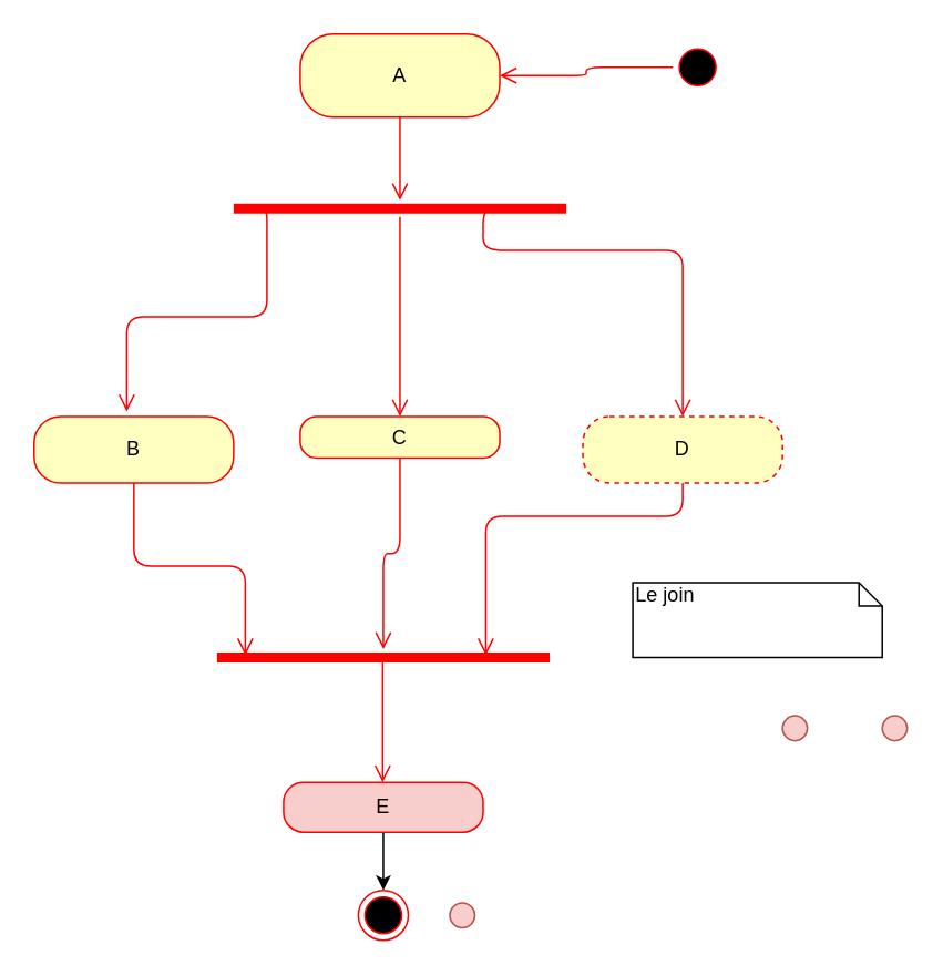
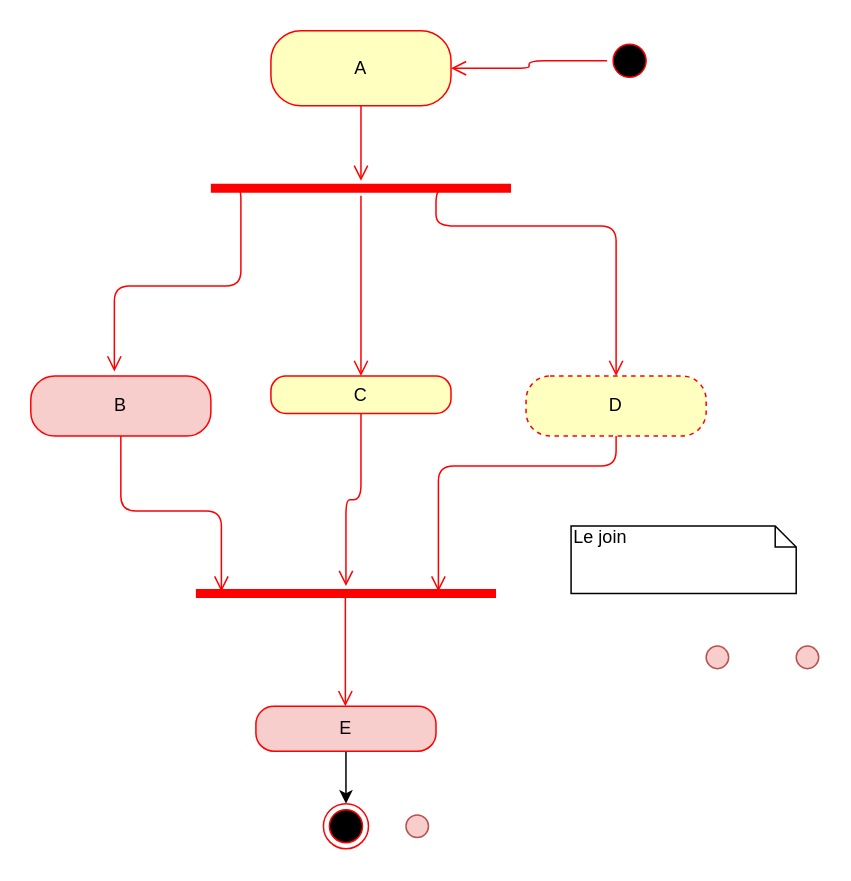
- <mxCell id="4" value="B" style="rounded=1;whiteSpace=wrap;html=1;arcSize=40;fontColor=#000000;fillColor=#ffffc0;strokeColor=#ff0000;" parent="1" vertex="1"><mxGeometry x="20" y="250" width="120" height="40" as="geometry" /></mxCell>
+ <mxCell id="4" value="B" style="rounded=1;whiteSpace=wrap;html=1;arcSize=40;fontColor=#000000;fillColor=#f8cecc;strokeColor=#ff0000;" parent="1" vertex="1"><mxGeometry x="20" y="250" width="120" height="40" as="geometry" /></mxCell>
